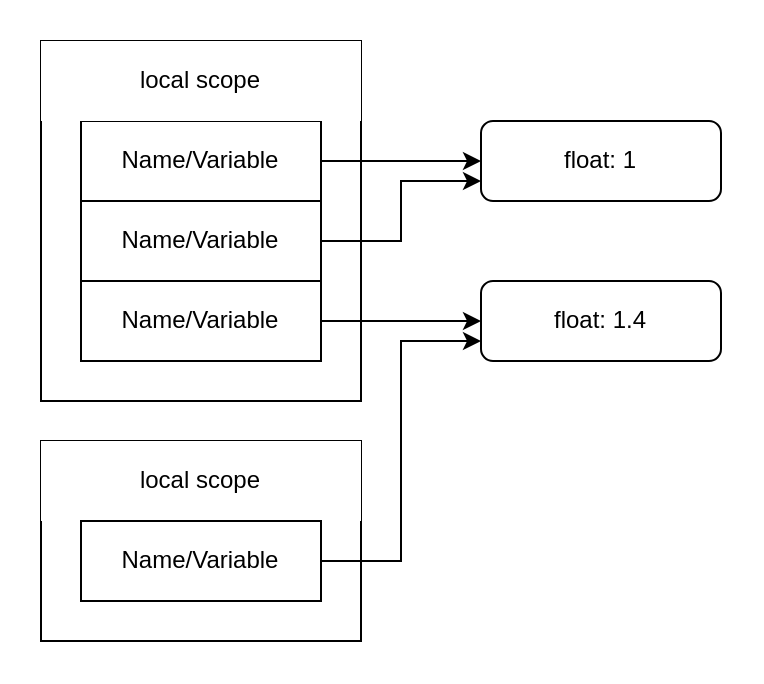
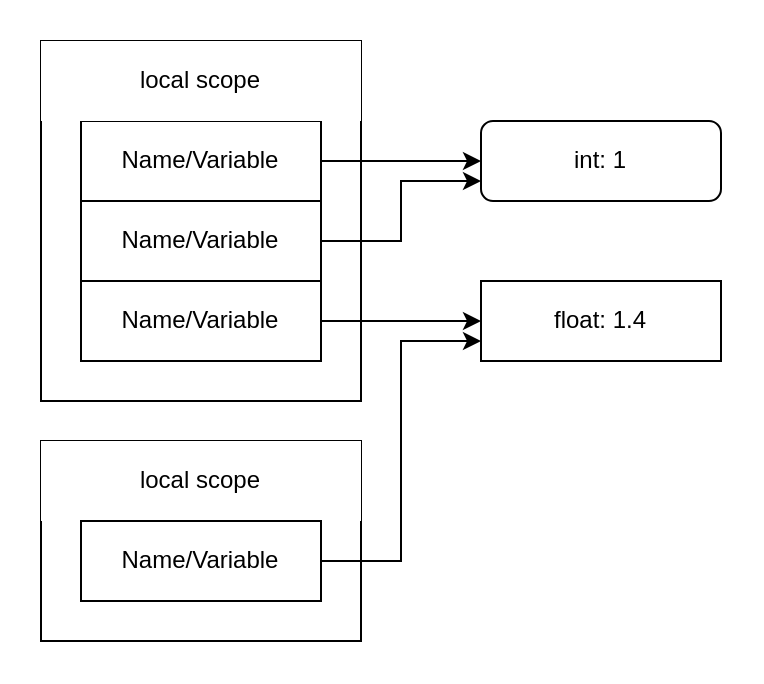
- <mxCell id="4" value="float: 1" style="rounded=1;whiteSpace=wrap;html=1;" vertex="1" parent="1"><mxGeometry x="240" y="60" width="120" height="40" as="geometry" /></mxCell>
+ <mxCell id="4" value="int: 1" style="rounded=1;whiteSpace=wrap;html=1;" vertex="1" parent="1"><mxGeometry x="240" y="60" width="120" height="40" as="geometry" /></mxCell>
- <mxCell id="7" value="float: 1.4" style="rounded=1;whiteSpace=wrap;html=1;" vertex="1" parent="1"><mxGeometry x="240" y="140" width="120" height="40" as="geometry" /></mxCell>
+ <mxCell id="7" value="float: 1.4" style="whiteSpace=wrap;html=1;rounded=0;" vertex="1" parent="1"><mxGeometry x="240" y="140" width="120" height="40" as="geometry" /></mxCell>
